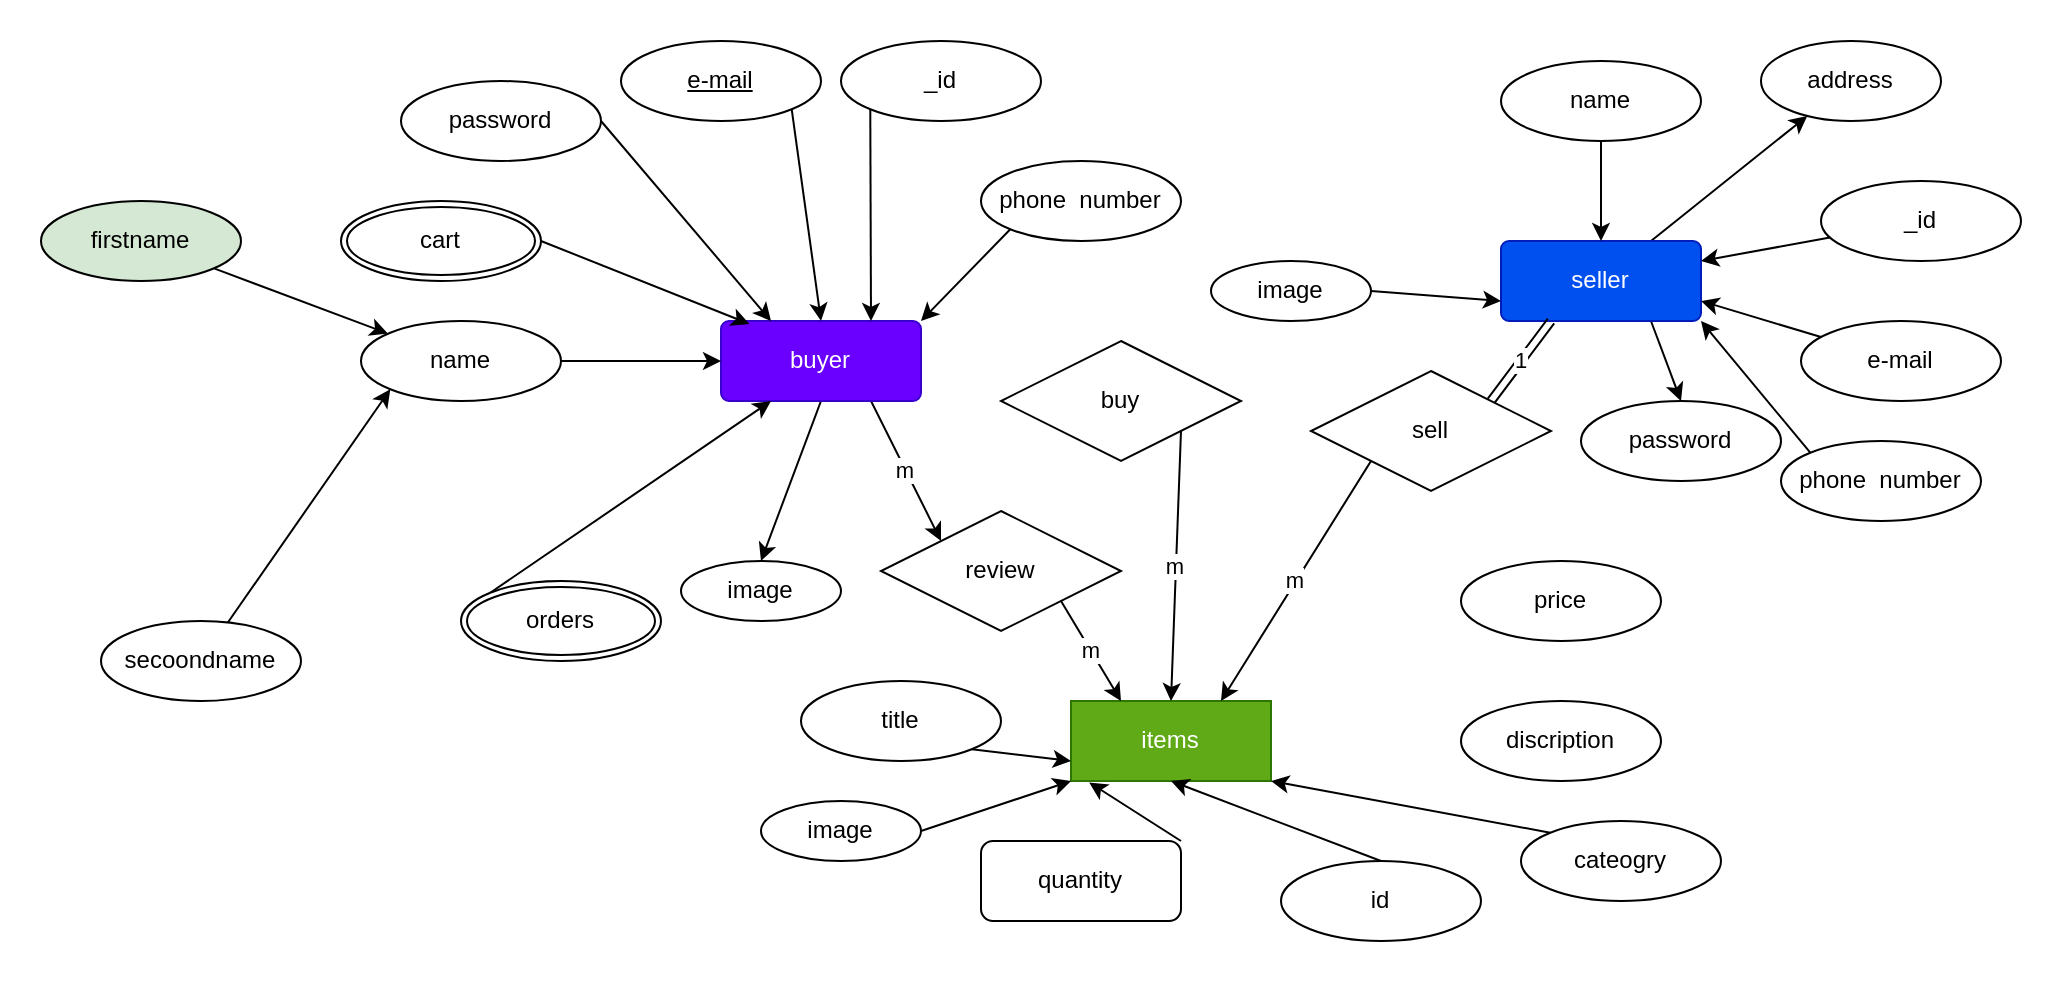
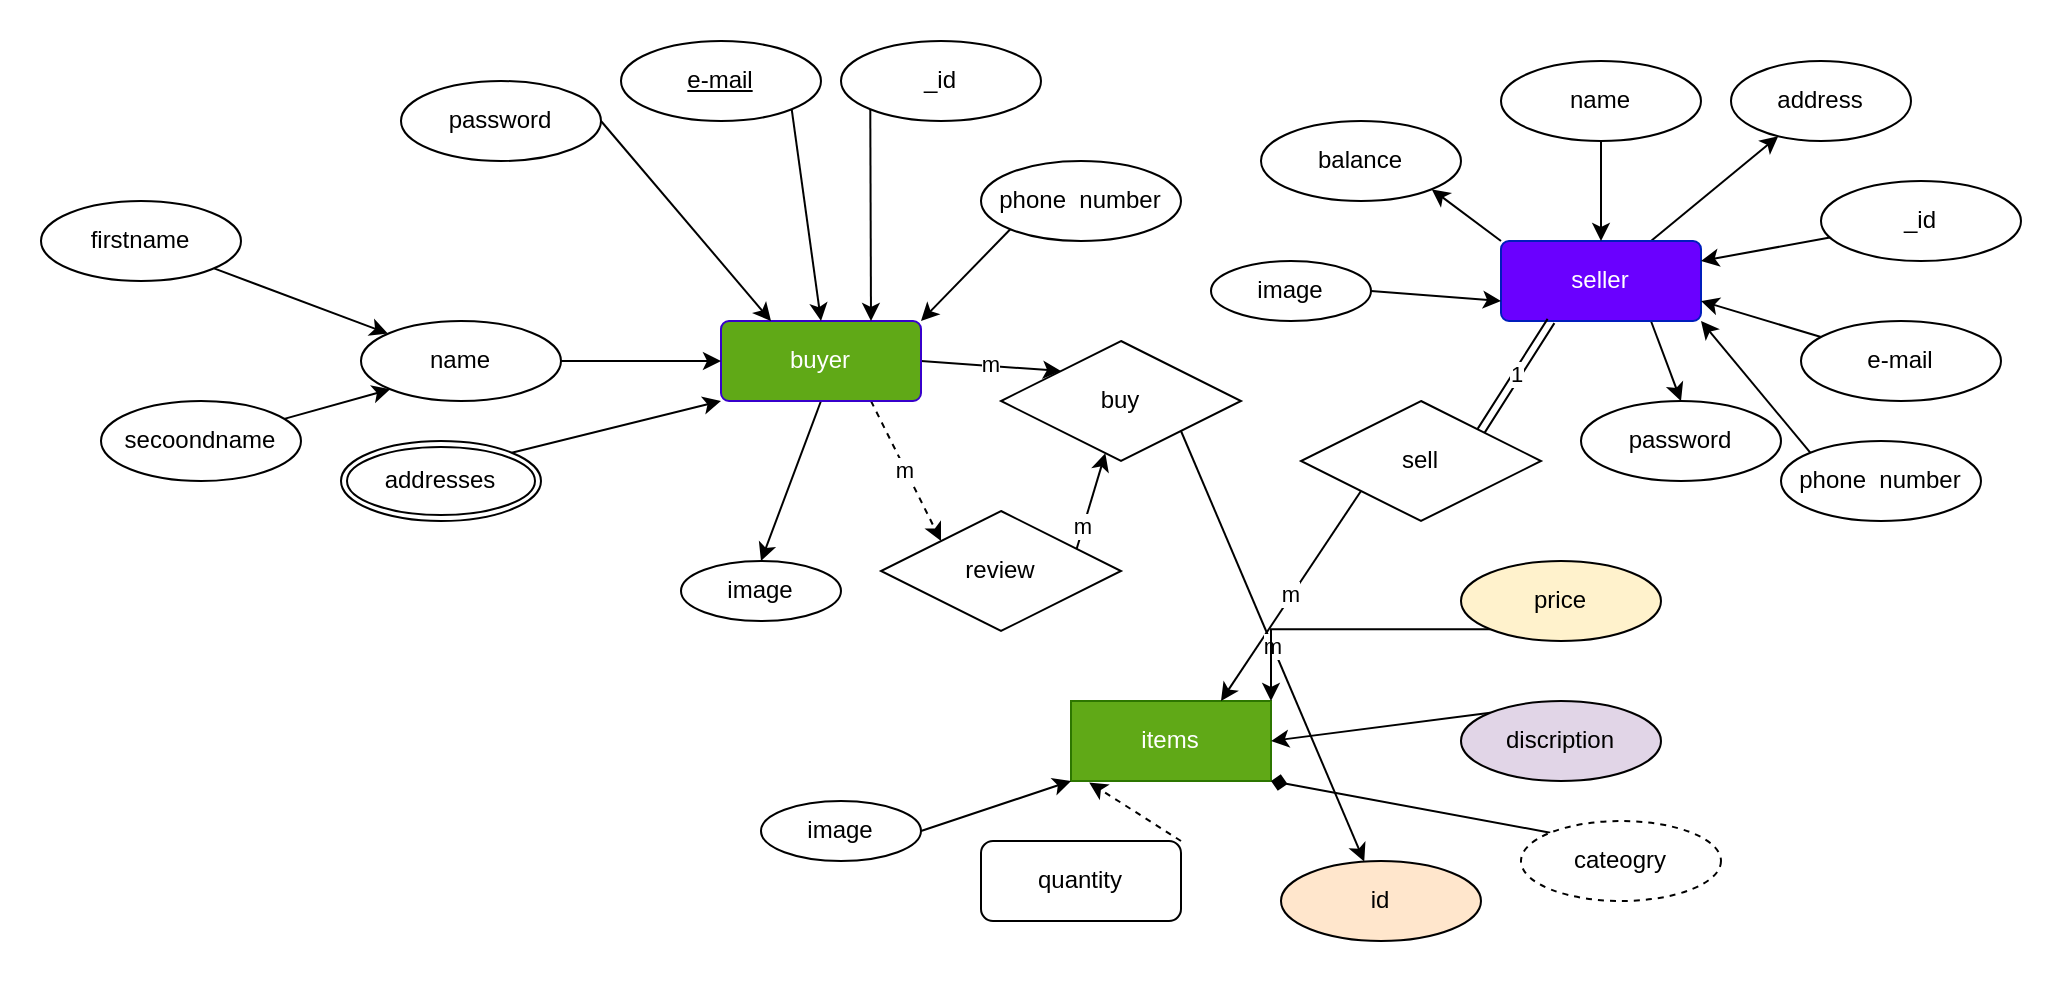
- <mxCell id="30" value="address" style="ellipse;whiteSpace=wrap;html=1;align=center;" parent="1" vertex="1"><mxGeometry x="880" y="20" width="90" height="40" as="geometry" /></mxCell>
+ <mxCell id="30" value="address" style="ellipse;whiteSpace=wrap;html=1;align=center;" parent="1" vertex="1"><mxGeometry x="865" y="30" width="90" height="40" as="geometry" /></mxCell>
+ <mxCell id="36" value="balance" style="ellipse;whiteSpace=wrap;html=1;align=center;" parent="1" vertex="1"><mxGeometry x="630" y="60" width="100" height="40" as="geometry" /></mxCell>
+ <mxCell id="8" style="edgeStyle=none;rounded=0;orthogonalLoop=1;jettySize=auto;html=1;exitX=0;exitY=0;exitDx=0;exitDy=0;entryX=1;entryY=1;entryDx=0;entryDy=0;" parent="1" source="9" target="36" edge="1"><mxGeometry relative="1" as="geometry" /></mxCell>
- <mxCell id="27" value="firstname" style="ellipse;whiteSpace=wrap;html=1;align=center;fillColor=#d5e8d4;" parent="1" vertex="1"><mxGeometry x="20" y="100" width="100" height="40" as="geometry" /></mxCell>
+ <mxCell id="27" value="firstname" style="ellipse;whiteSpace=wrap;html=1;align=center;" parent="1" vertex="1"><mxGeometry x="20" y="100" width="100" height="40" as="geometry" /></mxCell>
- <mxCell id="22" value="cart" style="ellipse;shape=doubleEllipse;margin=3;whiteSpace=wrap;html=1;align=center;" parent="1" vertex="1"><mxGeometry x="170" y="100" width="100" height="40" as="geometry" /></mxCell>
- <mxCell id="23" style="rounded=0;orthogonalLoop=1;jettySize=auto;html=1;exitX=1;exitY=0.5;exitDx=0;exitDy=0;entryX=0.142;entryY=0.037;entryDx=0;entryDy=0;entryPerimeter=0;" parent="1" source="22" target="5" edge="1"><mxGeometry relative="1" as="geometry" /></mxCell>
- <mxCell id="9" value="seller" style="rounded=1;arcSize=10;whiteSpace=wrap;html=1;align=center;fillColor=#0050ef;fontColor=#ffffff;strokeColor=#001DBC;" parent="1" vertex="1"><mxGeometry x="750" y="120" width="100" height="40" as="geometry" /></mxCell>
+ <mxCell id="9" value="seller" style="rounded=1;arcSize=10;whiteSpace=wrap;html=1;align=center;fillColor=#6a00ff;fontColor=#ffffff;strokeColor=#001DBC;" parent="1" vertex="1"><mxGeometry x="750" y="120" width="100" height="40" as="geometry" /></mxCell>
- <mxCell id="5" value="buyer" style="rounded=1;arcSize=10;whiteSpace=wrap;html=1;align=center;fillColor=#6a00ff;fontColor=#ffffff;strokeColor=#3700CC;" parent="1" vertex="1"><mxGeometry x="360" y="160" width="100" height="40" as="geometry" /></mxCell>
+ <mxCell id="5" value="buyer" style="rounded=1;arcSize=10;whiteSpace=wrap;html=1;align=center;fillColor=#60a917;fontColor=#ffffff;strokeColor=#3700CC;" parent="1" vertex="1"><mxGeometry x="360" y="160" width="100" height="40" as="geometry" /></mxCell>
+ <mxCell id="3" value="m" style="edgeStyle=none;rounded=0;orthogonalLoop=1;jettySize=auto;html=1;exitX=1;exitY=0.5;exitDx=0;exitDy=0;entryX=0;entryY=0;entryDx=0;entryDy=0;" parent="1" source="5" target="50" edge="1"><mxGeometry relative="1" as="geometry" /></mxCell>
+ <mxCell id="16" style="rounded=0;orthogonalLoop=1;jettySize=auto;html=1;exitX=1;exitY=0;exitDx=0;exitDy=0;entryX=0;entryY=1;entryDx=0;entryDy=0;" parent="1" source="17" target="5" edge="1"><mxGeometry relative="1" as="geometry" /></mxCell>
- <mxCell id="2" value="m" style="edgeStyle=none;rounded=0;orthogonalLoop=1;jettySize=auto;html=1;exitX=0.75;exitY=1;exitDx=0;exitDy=0;entryX=0;entryY=0;entryDx=0;entryDy=0;" parent="1" source="5" target="52" edge="1"><mxGeometry relative="1" as="geometry" /></mxCell>
+ <mxCell id="2" value="m" style="edgeStyle=none;rounded=0;orthogonalLoop=1;jettySize=auto;html=1;exitX=0.75;exitY=1;exitDx=0;exitDy=0;entryX=0;entryY=0;entryDx=0;entryDy=0;dashed=1;" parent="1" source="5" target="52" edge="1"><mxGeometry relative="1" as="geometry" /></mxCell>
- <mxCell id="48" value="sell" style="shape=rhombus;perimeter=rhombusPerimeter;whiteSpace=wrap;html=1;align=center;" parent="1" vertex="1"><mxGeometry x="655" y="185" width="120" height="60" as="geometry" /></mxCell>
+ <mxCell id="48" value="sell" style="shape=rhombus;perimeter=rhombusPerimeter;whiteSpace=wrap;html=1;align=center;" parent="1" vertex="1"><mxGeometry x="650" y="200" width="120" height="60" as="geometry" /></mxCell>
+ <mxCell id="17" value="addresses" style="ellipse;shape=doubleEllipse;margin=3;whiteSpace=wrap;html=1;align=center;" parent="1" vertex="1"><mxGeometry x="170" y="220" width="100" height="40" as="geometry" /></mxCell>
- <mxCell id="20" style="rounded=0;orthogonalLoop=1;jettySize=auto;html=1;exitX=0;exitY=0;exitDx=0;exitDy=0;entryX=0.25;entryY=1;entryDx=0;entryDy=0;" parent="1" source="21" target="5" edge="1"><mxGeometry relative="1" as="geometry" /></mxCell>
- <mxCell id="49" value="m" style="edgeStyle=none;rounded=0;orthogonalLoop=1;jettySize=auto;html=1;exitX=1;exitY=1;exitDx=0;exitDy=0;entryX=0.5;entryY=0;entryDx=0;entryDy=0;" parent="1" source="50" target="37" edge="1"><mxGeometry relative="1" as="geometry" /></mxCell>
+ <mxCell id="49" value="m" style="edgeStyle=none;rounded=0;orthogonalLoop=1;jettySize=auto;html=1;exitX=1;exitY=1;exitDx=0;exitDy=0;" parent="1" source="50" target="40" edge="1"><mxGeometry relative="1" as="geometry" /></mxCell>
- <mxCell id="59" value="price" style="ellipse;whiteSpace=wrap;html=1;align=center;" parent="1" vertex="1"><mxGeometry x="730" y="280" width="100" height="40" as="geometry" /></mxCell>
+ <mxCell id="59" value="price" style="ellipse;whiteSpace=wrap;html=1;align=center;fillColor=#fff2cc;" parent="1" vertex="1"><mxGeometry x="730" y="280" width="100" height="40" as="geometry" /></mxCell>
- <mxCell id="21" value="orders" style="ellipse;shape=doubleEllipse;margin=3;whiteSpace=wrap;html=1;align=center;" parent="1" vertex="1"><mxGeometry x="230" y="290" width="100" height="40" as="geometry" /></mxCell>
+ <mxCell id="58" style="edgeStyle=orthogonalEdgeStyle;rounded=0;orthogonalLoop=1;jettySize=auto;html=1;exitX=0;exitY=1;exitDx=0;exitDy=0;entryX=1;entryY=0;entryDx=0;entryDy=0;" parent="1" source="59" target="37" edge="1"><mxGeometry relative="1" as="geometry" /></mxCell>
- <mxCell id="51" value="m" style="edgeStyle=none;rounded=0;orthogonalLoop=1;jettySize=auto;html=1;exitX=1;exitY=1;exitDx=0;exitDy=0;entryX=0.25;entryY=0;entryDx=0;entryDy=0;" parent="1" source="52" target="37" edge="1"><mxGeometry relative="1" as="geometry" /></mxCell>
+ <mxCell id="51" value="m" style="edgeStyle=none;rounded=0;orthogonalLoop=1;jettySize=auto;html=1;exitX=1;exitY=1;exitDx=0;exitDy=0;" parent="1" source="52" target="50" edge="1"><mxGeometry relative="1" as="geometry" /></mxCell>
- <mxCell id="25" value="secoondname" style="ellipse;whiteSpace=wrap;html=1;align=center;" parent="1" vertex="1"><mxGeometry x="50" y="310" width="100" height="40" as="geometry" /></mxCell>
+ <mxCell id="25" value="secoondname" style="ellipse;whiteSpace=wrap;html=1;align=center;" parent="1" vertex="1"><mxGeometry x="50" y="200" width="100" height="40" as="geometry" /></mxCell>
- <mxCell id="44" value="title" style="ellipse;whiteSpace=wrap;html=1;align=center;" parent="1" vertex="1"><mxGeometry x="400" y="340" width="100" height="40" as="geometry" /></mxCell>
+ <mxCell id="41" style="edgeStyle=none;rounded=0;orthogonalLoop=1;jettySize=auto;html=1;exitX=0;exitY=0;exitDx=0;exitDy=0;entryX=1;entryY=0.5;entryDx=0;entryDy=0;" parent="1" source="42" target="37" edge="1"><mxGeometry relative="1" as="geometry" /></mxCell>
- <mxCell id="42" value="discription" style="ellipse;whiteSpace=wrap;html=1;align=center;" parent="1" vertex="1"><mxGeometry x="730" y="350" width="100" height="40" as="geometry" /></mxCell>
+ <mxCell id="42" value="discription" style="ellipse;whiteSpace=wrap;html=1;align=center;fillColor=#e1d5e7;" parent="1" vertex="1"><mxGeometry x="730" y="350" width="100" height="40" as="geometry" /></mxCell>
- <mxCell id="43" style="edgeStyle=none;rounded=0;orthogonalLoop=1;jettySize=auto;html=1;exitX=1;exitY=1;exitDx=0;exitDy=0;entryX=0;entryY=0.75;entryDx=0;entryDy=0;" parent="1" source="44" target="37" edge="1"><mxGeometry relative="1" as="geometry" /></mxCell>
- <mxCell id="64" style="edgeStyle=none;html=1;exitX=0;exitY=0;exitDx=0;exitDy=0;entryX=1;entryY=1;entryDx=0;entryDy=0;" edge="1" parent="1" source="65" target="37"><mxGeometry relative="1" as="geometry" /></mxCell>
+ <mxCell id="64" style="edgeStyle=none;html=1;exitX=0;exitY=0;exitDx=0;exitDy=0;entryX=1;entryY=1;entryDx=0;entryDy=0;endArrow=diamond;" edge="1" parent="1" source="65" target="37"><mxGeometry relative="1" as="geometry" /></mxCell>
- <mxCell id="45" style="edgeStyle=none;rounded=0;orthogonalLoop=1;jettySize=auto;html=1;exitX=1;exitY=0;exitDx=0;exitDy=0;entryX=0.091;entryY=1.018;entryDx=0;entryDy=0;entryPerimeter=0;" parent="1" source="38" target="37" edge="1"><mxGeometry relative="1" as="geometry" /></mxCell>
+ <mxCell id="45" style="edgeStyle=none;rounded=0;orthogonalLoop=1;jettySize=auto;html=1;exitX=1;exitY=0;exitDx=0;exitDy=0;entryX=0.091;entryY=1.018;entryDx=0;entryDy=0;entryPerimeter=0;dashed=1;" parent="1" source="38" target="37" edge="1"><mxGeometry relative="1" as="geometry" /></mxCell>
- <mxCell id="39" style="edgeStyle=none;rounded=0;orthogonalLoop=1;jettySize=auto;html=1;exitX=0.5;exitY=0;exitDx=0;exitDy=0;entryX=0.5;entryY=1;entryDx=0;entryDy=0;" parent="1" source="40" target="37" edge="1"><mxGeometry relative="1" as="geometry" /></mxCell>
- <mxCell id="65" value="cateogry" style="ellipse;whiteSpace=wrap;html=1;align=center;" vertex="1" parent="1"><mxGeometry x="760" y="410" width="100" height="40" as="geometry" /></mxCell>
+ <mxCell id="65" value="cateogry" style="ellipse;whiteSpace=wrap;html=1;align=center;dashed=1;" vertex="1" parent="1"><mxGeometry x="760" y="410" width="100" height="40" as="geometry" /></mxCell>
- <mxCell id="40" value="id" style="ellipse;whiteSpace=wrap;html=1;align=center;" parent="1" vertex="1"><mxGeometry x="640" y="430" width="100" height="40" as="geometry" /></mxCell>
+ <mxCell id="40" value="id" style="ellipse;whiteSpace=wrap;html=1;align=center;fillColor=#ffe6cc;" parent="1" vertex="1"><mxGeometry x="640" y="430" width="100" height="40" as="geometry" /></mxCell>
